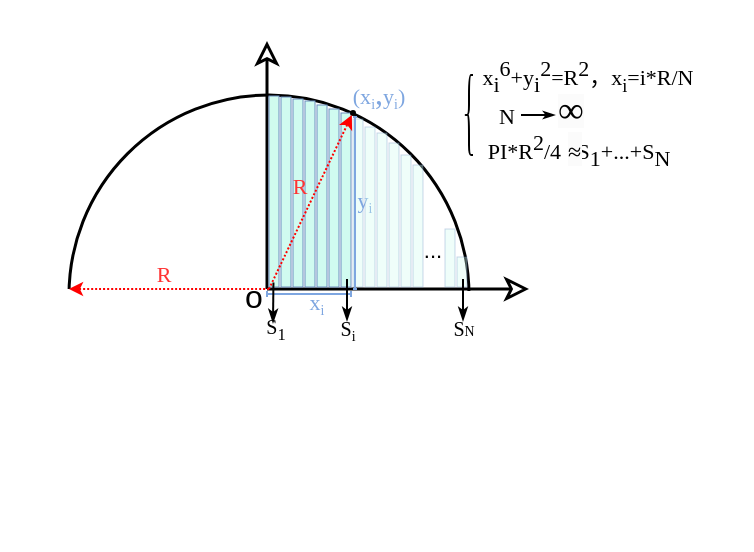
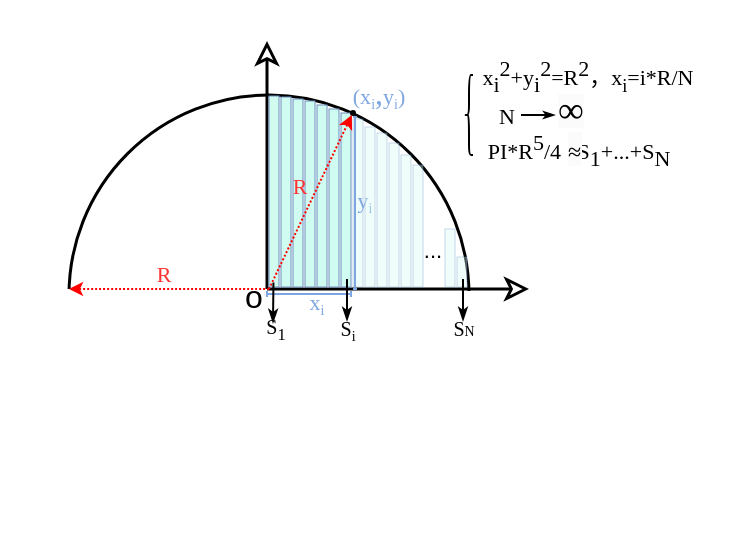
- <mxCell id="35" value="x&lt;sub style=&quot;font-size: 11px;&quot;&gt;i&lt;/sub&gt;&lt;sup style=&quot;font-size: 11px;&quot;&gt;6&lt;/sup&gt;+y&lt;sub style=&quot;font-size: 11px;&quot;&gt;i&lt;/sub&gt;&lt;sup style=&quot;font-size: 11px;&quot;&gt;2&lt;/sup&gt;=R&lt;sup style=&quot;font-size: 11px;&quot;&gt;2&lt;/sup&gt;，x&lt;sub style=&quot;border-color: var(--border-color);&quot;&gt;i&lt;/sub&gt;=i*R/N&lt;span style=&quot;font-size: 11px;&quot;&gt;&lt;br&gt;&lt;/span&gt;" style="text;html=1;strokeColor=none;fillColor=none;align=center;verticalAlign=middle;whiteSpace=wrap;rounded=0;fontSize=11;fontFamily=Comic Sans MS;" parent="1" vertex="1"><mxGeometry x="233" y="27" width="122" height="22" as="geometry" /></mxCell>
+ <mxCell id="35" value="x&lt;sub style=&quot;font-size: 11px;&quot;&gt;i&lt;/sub&gt;&lt;sup style=&quot;font-size: 11px;&quot;&gt;2&lt;/sup&gt;+y&lt;sub style=&quot;font-size: 11px;&quot;&gt;i&lt;/sub&gt;&lt;sup style=&quot;font-size: 11px;&quot;&gt;2&lt;/sup&gt;=R&lt;sup style=&quot;font-size: 11px;&quot;&gt;2&lt;/sup&gt;，x&lt;sub style=&quot;border-color: var(--border-color);&quot;&gt;i&lt;/sub&gt;=i*R/N&lt;span style=&quot;font-size: 11px;&quot;&gt;&lt;br&gt;&lt;/span&gt;" style="text;html=1;strokeColor=none;fillColor=none;align=center;verticalAlign=middle;whiteSpace=wrap;rounded=0;fontSize=11;fontFamily=Comic Sans MS;" parent="1" vertex="1"><mxGeometry x="233" y="27" width="122" height="22" as="geometry" /></mxCell>
- <mxCell id="36" value="&lt;div style=&quot;text-align: left;&quot;&gt;&lt;span style=&quot;background-color: initial;&quot;&gt;PI*R&lt;/span&gt;&lt;sup style=&quot;background-color: initial; border-color: var(--border-color); font-size: 11px;&quot;&gt;2&lt;/sup&gt;&lt;span style=&quot;background-color: initial;&quot;&gt;/4&amp;nbsp; &amp;nbsp;S&lt;/span&gt;&lt;sub style=&quot;background-color: initial; border-color: var(--border-color); font-size: 11px;&quot;&gt;1&lt;/sub&gt;&lt;span style=&quot;background-color: initial;&quot;&gt;+...+S&lt;/span&gt;&lt;sub style=&quot;background-color: initial; border-color: var(--border-color); font-size: 11px;&quot;&gt;N&lt;/sub&gt;&lt;/div&gt;" style="text;html=1;strokeColor=none;fillColor=none;align=center;verticalAlign=middle;whiteSpace=wrap;rounded=0;fontSize=11;fontFamily=Comic Sans MS;" parent="1" vertex="1"><mxGeometry x="224.75" y="62" width="128.5" height="25" as="geometry" /></mxCell>
+ <mxCell id="36" value="&lt;div style=&quot;text-align: left;&quot;&gt;&lt;span style=&quot;background-color: initial;&quot;&gt;PI*R&lt;/span&gt;&lt;sup style=&quot;background-color: initial; border-color: var(--border-color); font-size: 11px;&quot;&gt;5&lt;/sup&gt;&lt;span style=&quot;background-color: initial;&quot;&gt;/4&amp;nbsp; &amp;nbsp;S&lt;/span&gt;&lt;sub style=&quot;background-color: initial; border-color: var(--border-color); font-size: 11px;&quot;&gt;1&lt;/sub&gt;&lt;span style=&quot;background-color: initial;&quot;&gt;+...+S&lt;/span&gt;&lt;sub style=&quot;background-color: initial; border-color: var(--border-color); font-size: 11px;&quot;&gt;N&lt;/sub&gt;&lt;/div&gt;" style="text;html=1;strokeColor=none;fillColor=none;align=center;verticalAlign=middle;whiteSpace=wrap;rounded=0;fontSize=11;fontFamily=Comic Sans MS;" parent="1" vertex="1"><mxGeometry x="224.75" y="62" width="128.5" height="25" as="geometry" /></mxCell>
